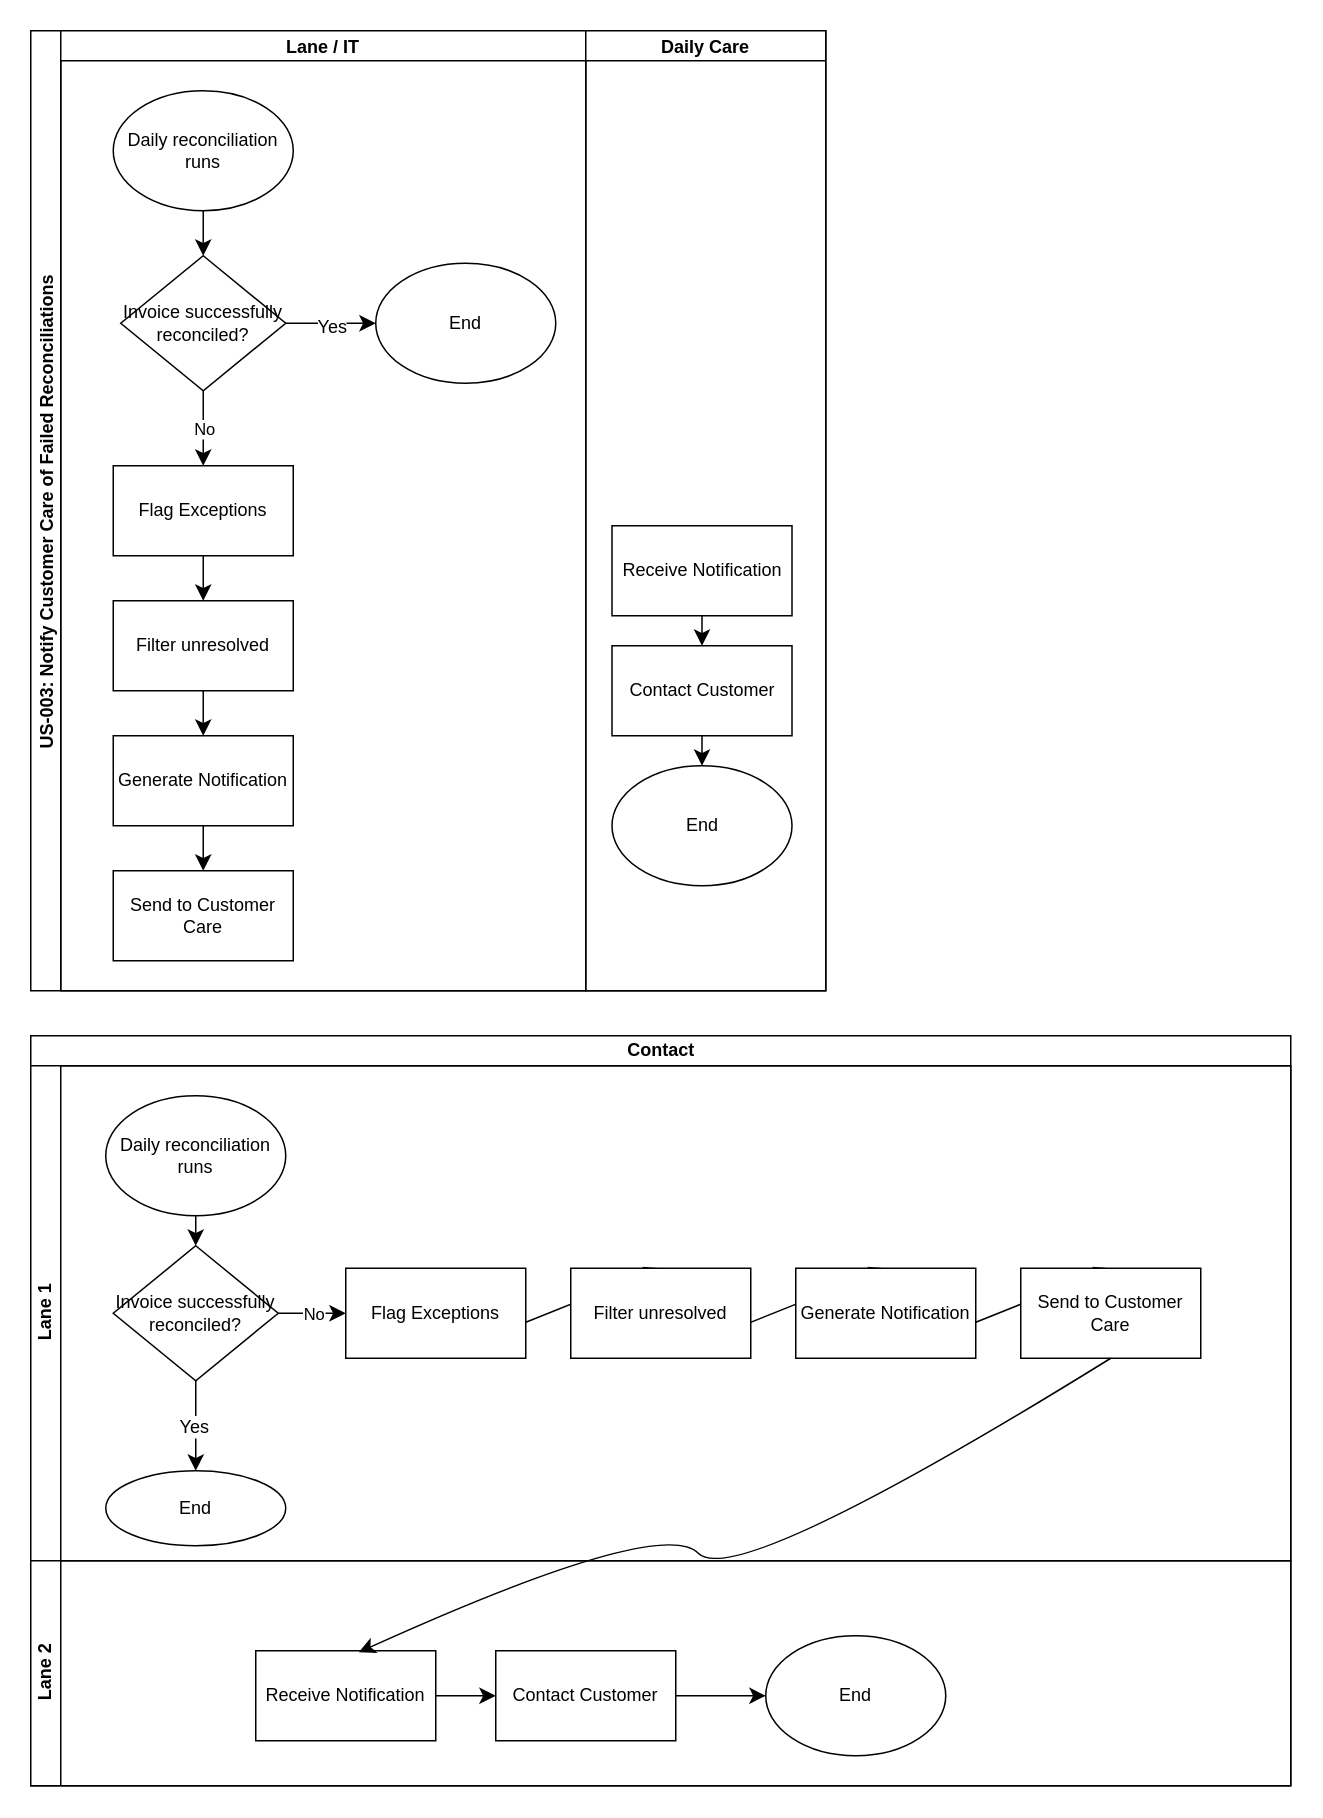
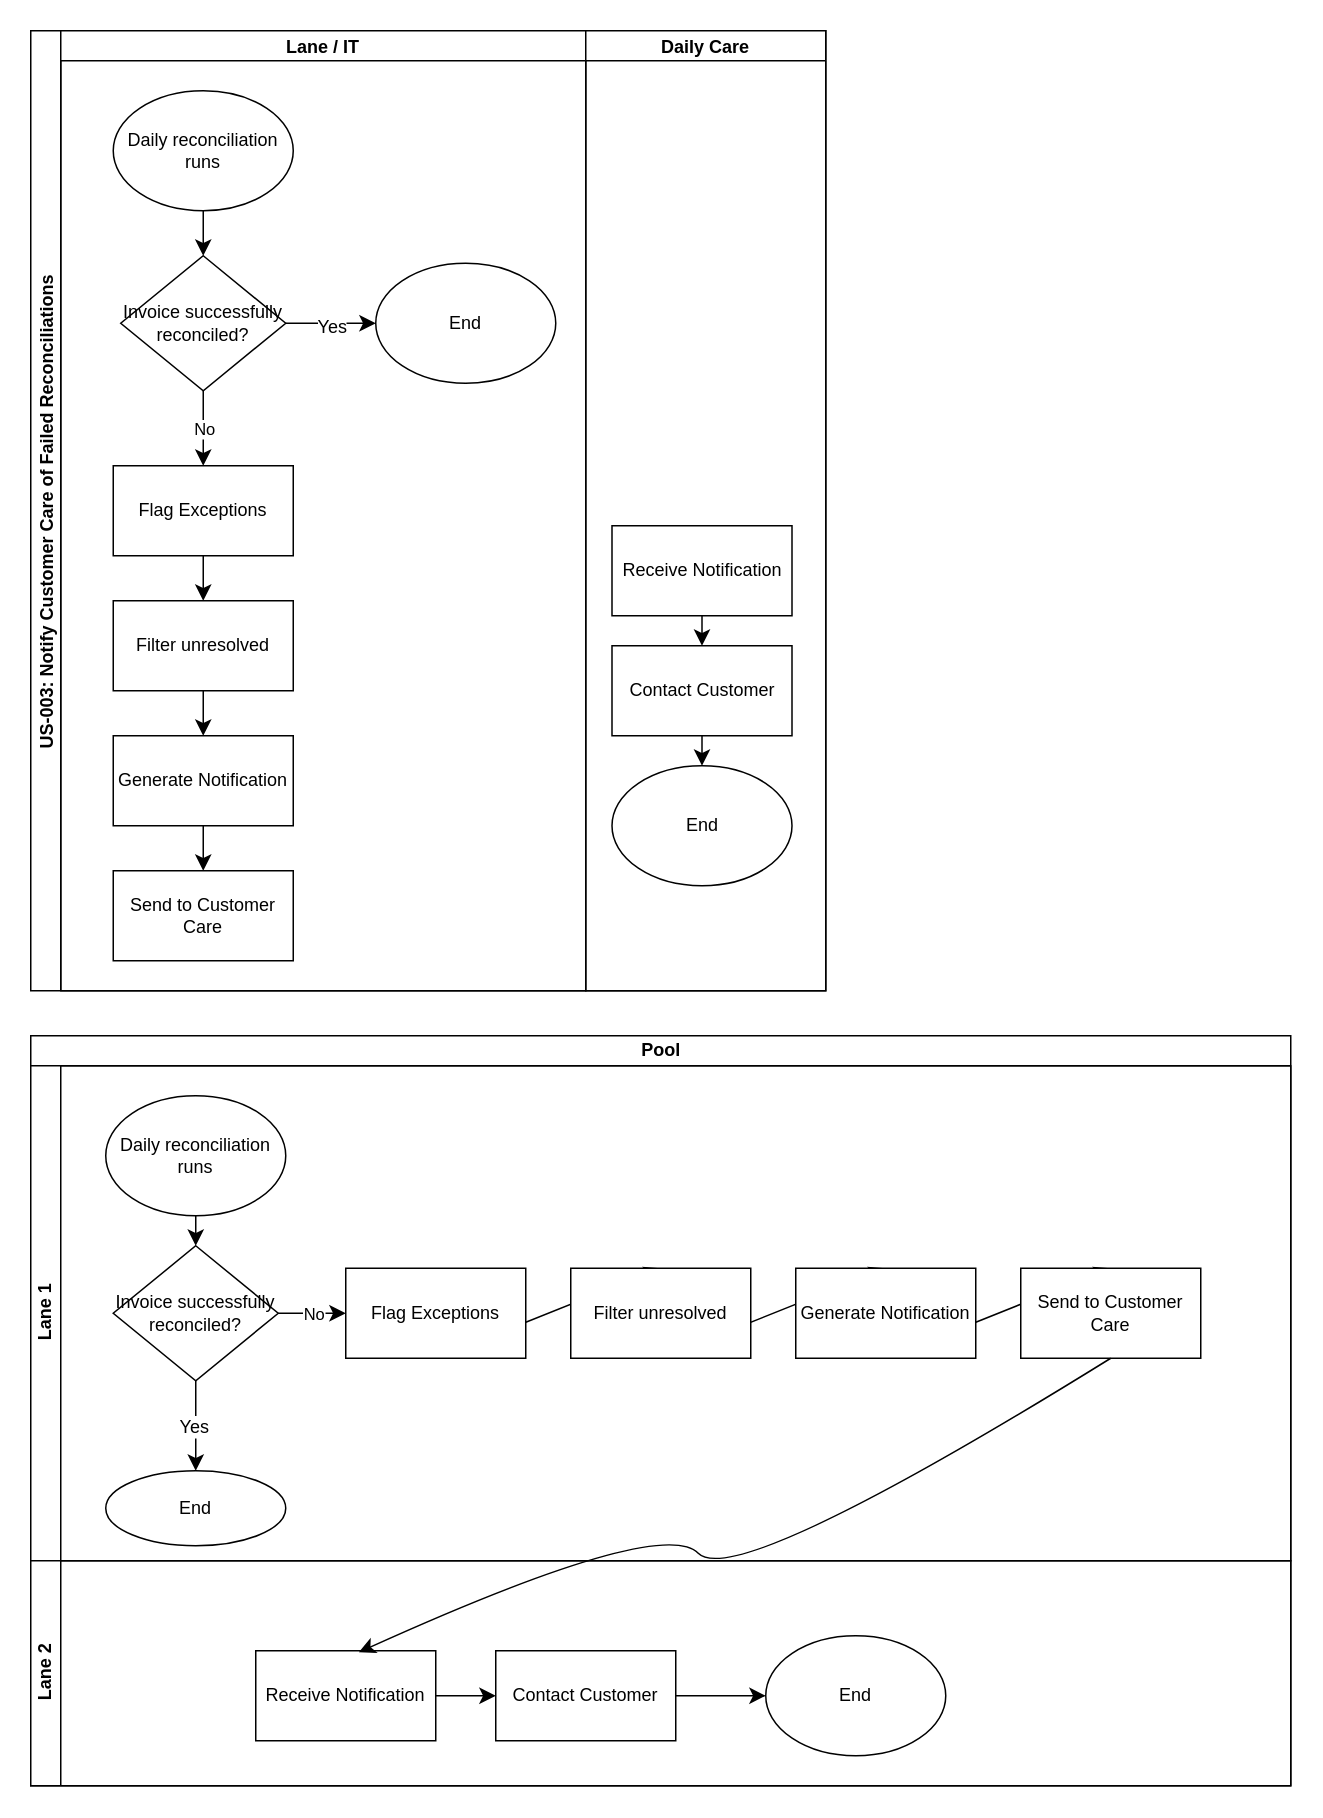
- <mxCell id="26" value="Contact" style="swimlane;childLayout=stackLayout;resizeParent=1;resizeParentMax=0;horizontal=1;startSize=20;horizontalStack=0;html=1;" vertex="1" parent="1"><mxGeometry x="20" y="690" width="840" height="500" as="geometry" /></mxCell>
+ <mxCell id="26" value="Pool" style="swimlane;childLayout=stackLayout;resizeParent=1;resizeParentMax=0;horizontal=1;startSize=20;horizontalStack=0;html=1;" vertex="1" parent="1"><mxGeometry x="20" y="690" width="840" height="500" as="geometry" /></mxCell>
